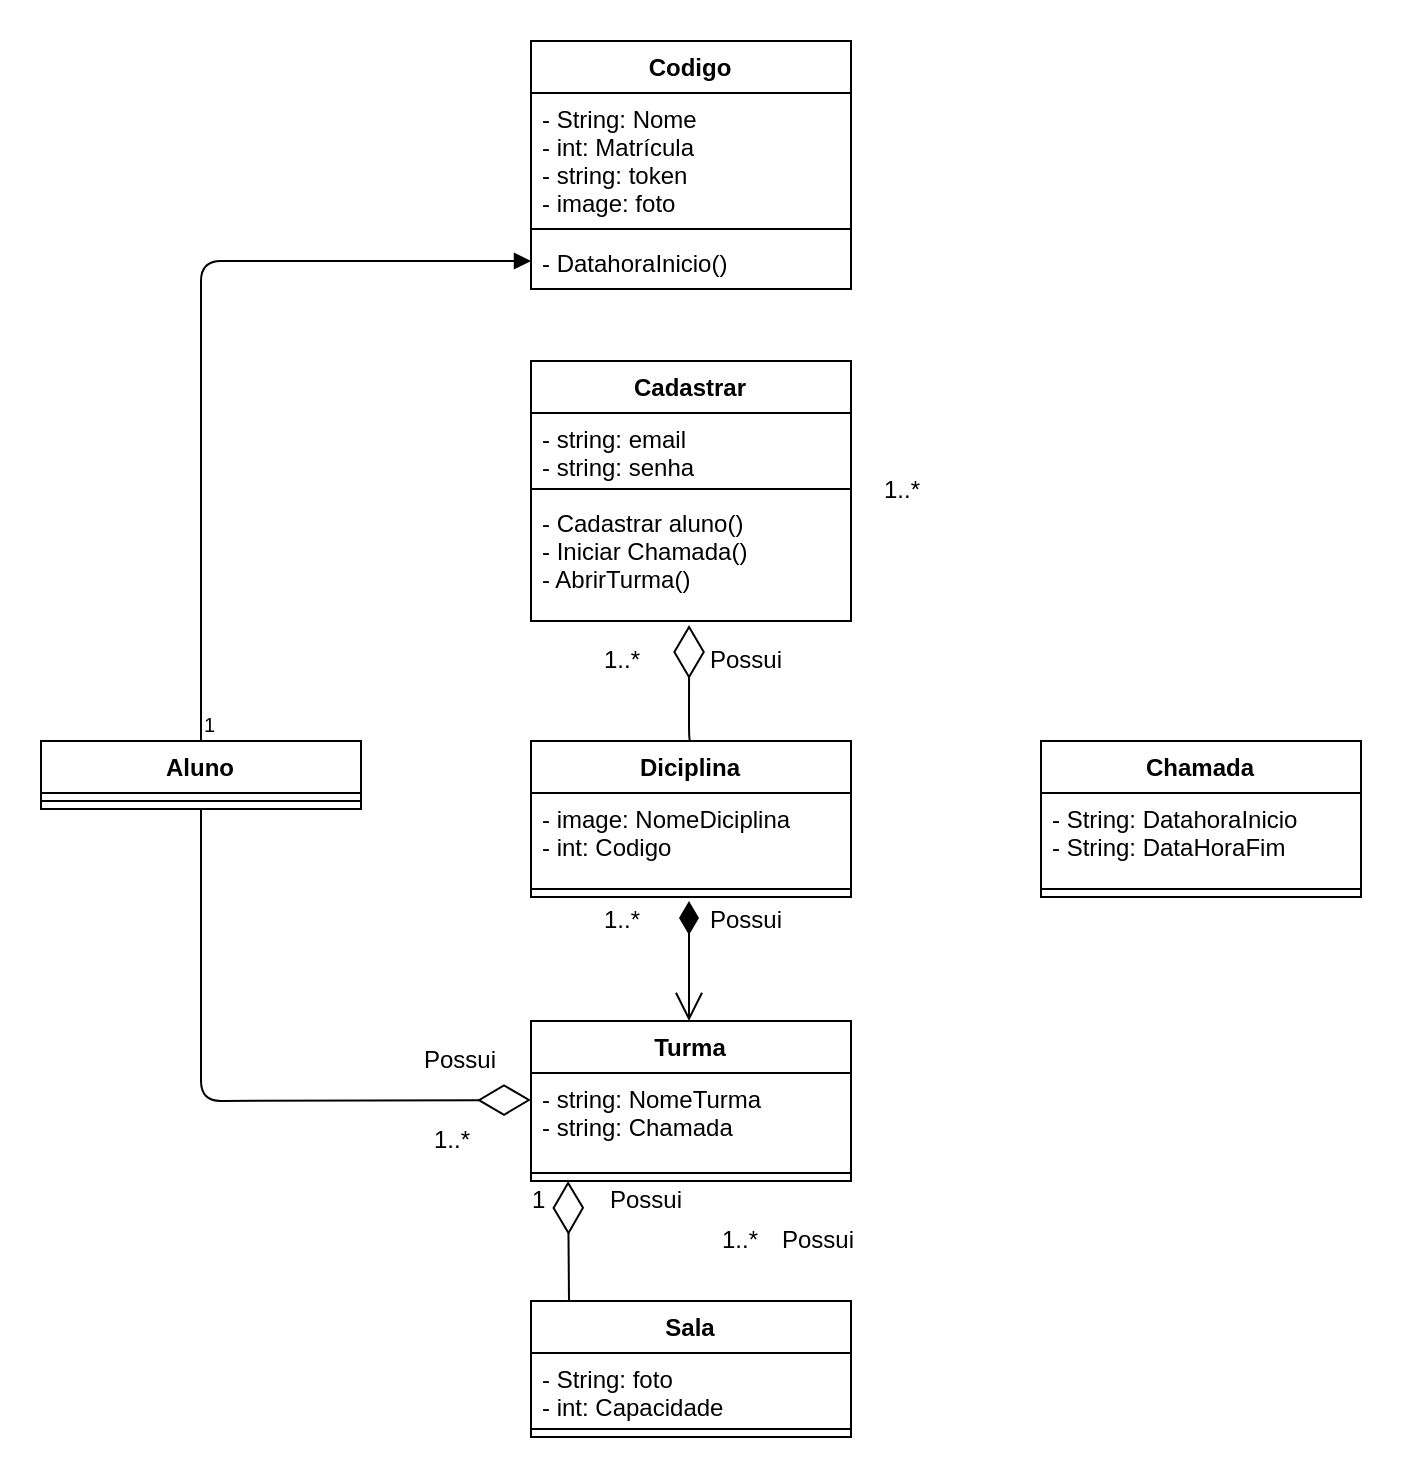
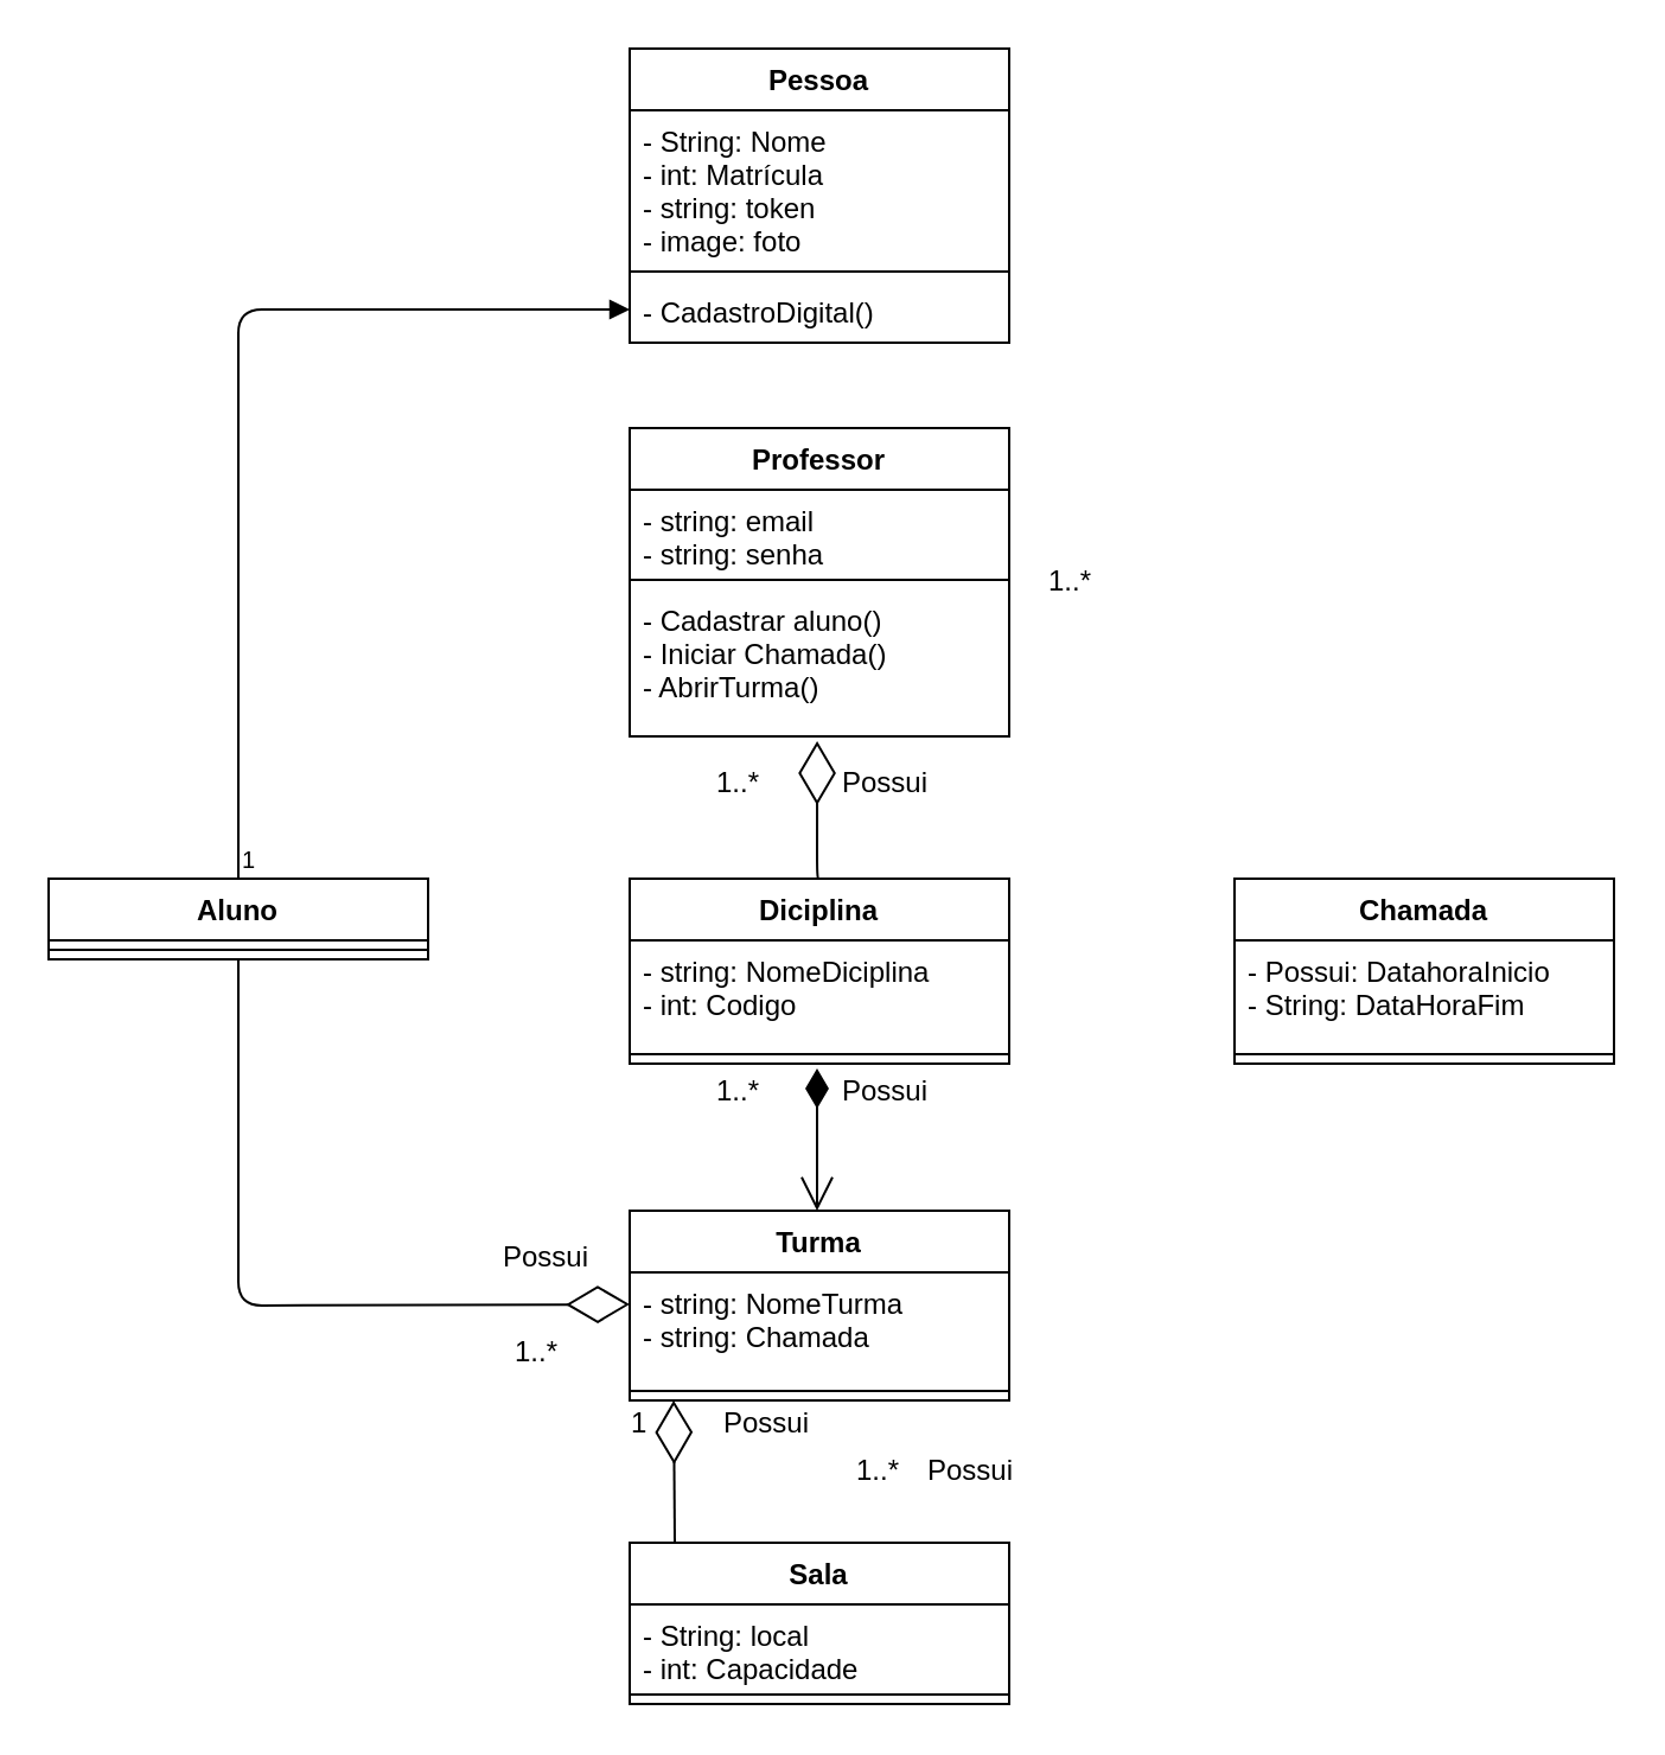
- <mxCell id="2" value="Codigo" style="swimlane;fontStyle=1;align=center;verticalAlign=top;childLayout=stackLayout;horizontal=1;startSize=26;horizontalStack=0;resizeParent=1;resizeParentMax=0;resizeLast=0;collapsible=1;marginBottom=0;" vertex="1" parent="1"><mxGeometry x="265" y="20" width="160" height="124" as="geometry" /></mxCell>
+ <mxCell id="2" value="Pessoa" style="swimlane;fontStyle=1;align=center;verticalAlign=top;childLayout=stackLayout;horizontal=1;startSize=26;horizontalStack=0;resizeParent=1;resizeParentMax=0;resizeLast=0;collapsible=1;marginBottom=0;" vertex="1" parent="1"><mxGeometry x="265" y="20" width="160" height="124" as="geometry" /></mxCell>
- <mxCell id="5" value="- DatahoraInicio()" style="text;strokeColor=none;fillColor=none;align=left;verticalAlign=top;spacingLeft=4;spacingRight=4;overflow=hidden;rotatable=0;points=[[0,0.5],[1,0.5]];portConstraint=eastwest;" vertex="1" parent="2"><mxGeometry y="98" width="160" height="26" as="geometry" /></mxCell>
+ <mxCell id="5" value="- CadastroDigital()" style="text;strokeColor=none;fillColor=none;align=left;verticalAlign=top;spacingLeft=4;spacingRight=4;overflow=hidden;rotatable=0;points=[[0,0.5],[1,0.5]];portConstraint=eastwest;" vertex="1" parent="2"><mxGeometry y="98" width="160" height="26" as="geometry" /></mxCell>
- <mxCell id="6" value="Cadastrar" style="swimlane;fontStyle=1;align=center;verticalAlign=top;childLayout=stackLayout;horizontal=1;startSize=26;horizontalStack=0;resizeParent=1;resizeParentMax=0;resizeLast=0;collapsible=1;marginBottom=0;" vertex="1" parent="1"><mxGeometry x="265" y="180" width="160" height="130" as="geometry" /></mxCell>
+ <mxCell id="6" value="Professor" style="swimlane;fontStyle=1;align=center;verticalAlign=top;childLayout=stackLayout;horizontal=1;startSize=26;horizontalStack=0;resizeParent=1;resizeParentMax=0;resizeLast=0;collapsible=1;marginBottom=0;" vertex="1" parent="1"><mxGeometry x="265" y="180" width="160" height="130" as="geometry" /></mxCell>
- <mxCell id="16" value="- image: NomeDiciplina&#10;- int: Codigo" style="text;strokeColor=none;fillColor=none;align=left;verticalAlign=top;spacingLeft=4;spacingRight=4;overflow=hidden;rotatable=0;points=[[0,0.5],[1,0.5]];portConstraint=eastwest;" vertex="1" parent="15"><mxGeometry y="26" width="160" height="44" as="geometry" /></mxCell>
+ <mxCell id="16" value="- string: NomeDiciplina&#10;- int: Codigo" style="text;strokeColor=none;fillColor=none;align=left;verticalAlign=top;spacingLeft=4;spacingRight=4;overflow=hidden;rotatable=0;points=[[0,0.5],[1,0.5]];portConstraint=eastwest;" vertex="1" parent="15"><mxGeometry y="26" width="160" height="44" as="geometry" /></mxCell>
- <mxCell id="22" value="- String: DatahoraInicio&#10;- String: DataHoraFim" style="text;strokeColor=none;fillColor=none;align=left;verticalAlign=top;spacingLeft=4;spacingRight=4;overflow=hidden;rotatable=0;points=[[0,0.5],[1,0.5]];portConstraint=eastwest;" vertex="1" parent="21"><mxGeometry y="26" width="160" height="44" as="geometry" /></mxCell>
+ <mxCell id="22" value="- Possui: DatahoraInicio&#10;- String: DataHoraFim" style="text;strokeColor=none;fillColor=none;align=left;verticalAlign=top;spacingLeft=4;spacingRight=4;overflow=hidden;rotatable=0;points=[[0,0.5],[1,0.5]];portConstraint=eastwest;" vertex="1" parent="21"><mxGeometry y="26" width="160" height="44" as="geometry" /></mxCell>
- <mxCell id="19" value="- String: foto&#10;- int: Capacidade" style="text;strokeColor=none;fillColor=none;align=left;verticalAlign=top;spacingLeft=4;spacingRight=4;overflow=hidden;rotatable=0;points=[[0,0.5],[1,0.5]];portConstraint=eastwest;" vertex="1" parent="18"><mxGeometry y="26" width="160" height="34" as="geometry" /></mxCell>
+ <mxCell id="19" value="- String: local&#10;- int: Capacidade" style="text;strokeColor=none;fillColor=none;align=left;verticalAlign=top;spacingLeft=4;spacingRight=4;overflow=hidden;rotatable=0;points=[[0,0.5],[1,0.5]];portConstraint=eastwest;" vertex="1" parent="18"><mxGeometry y="26" width="160" height="34" as="geometry" /></mxCell>
